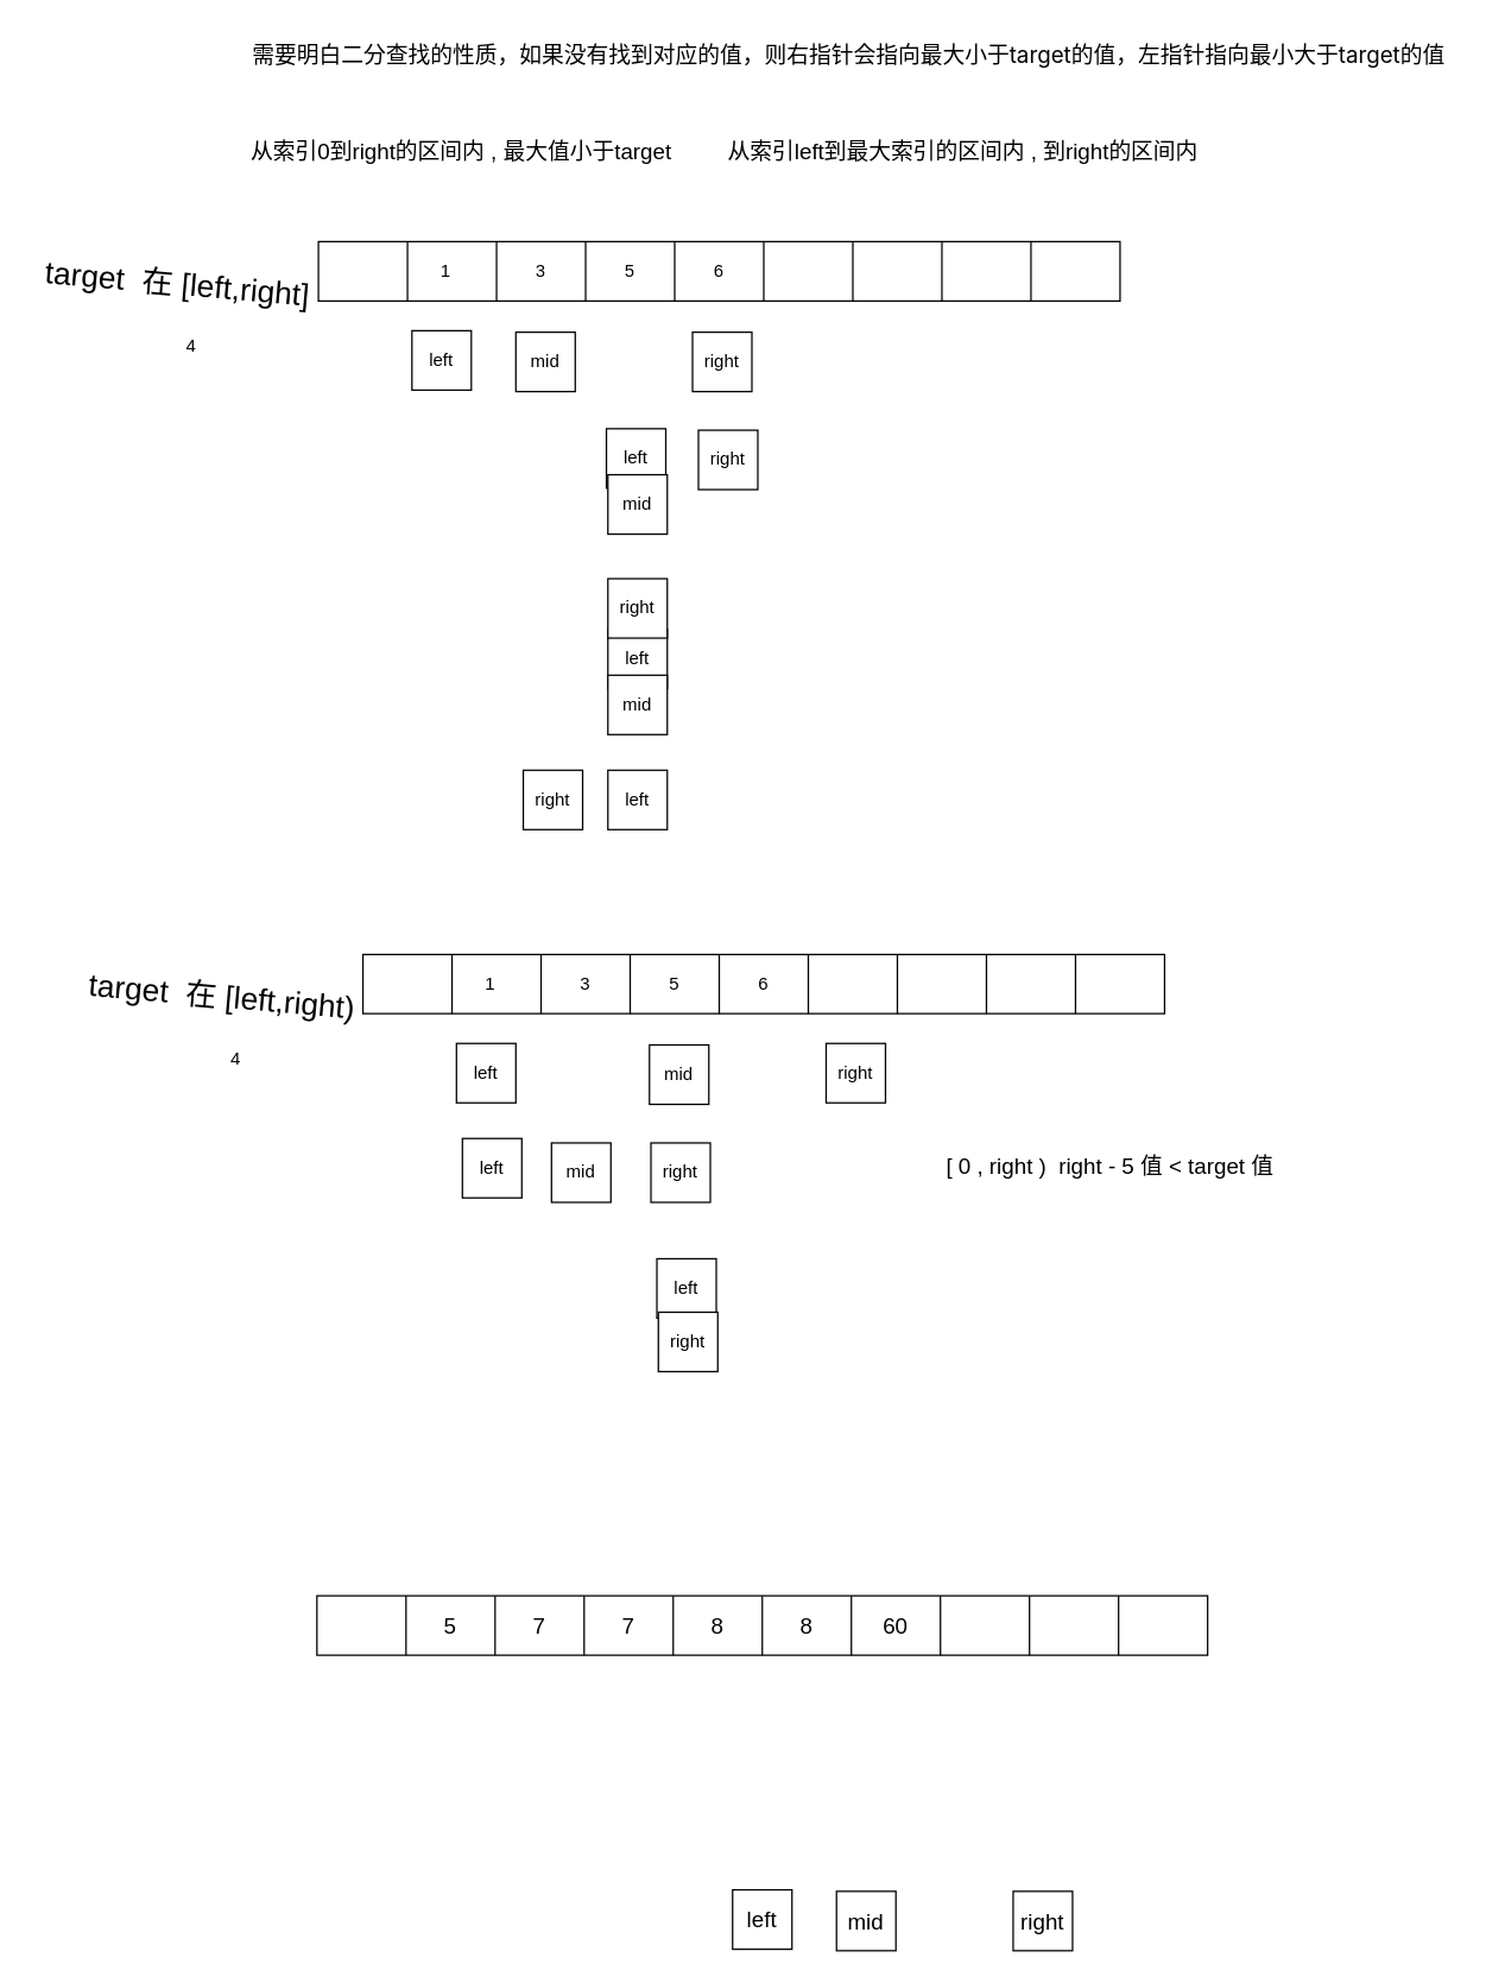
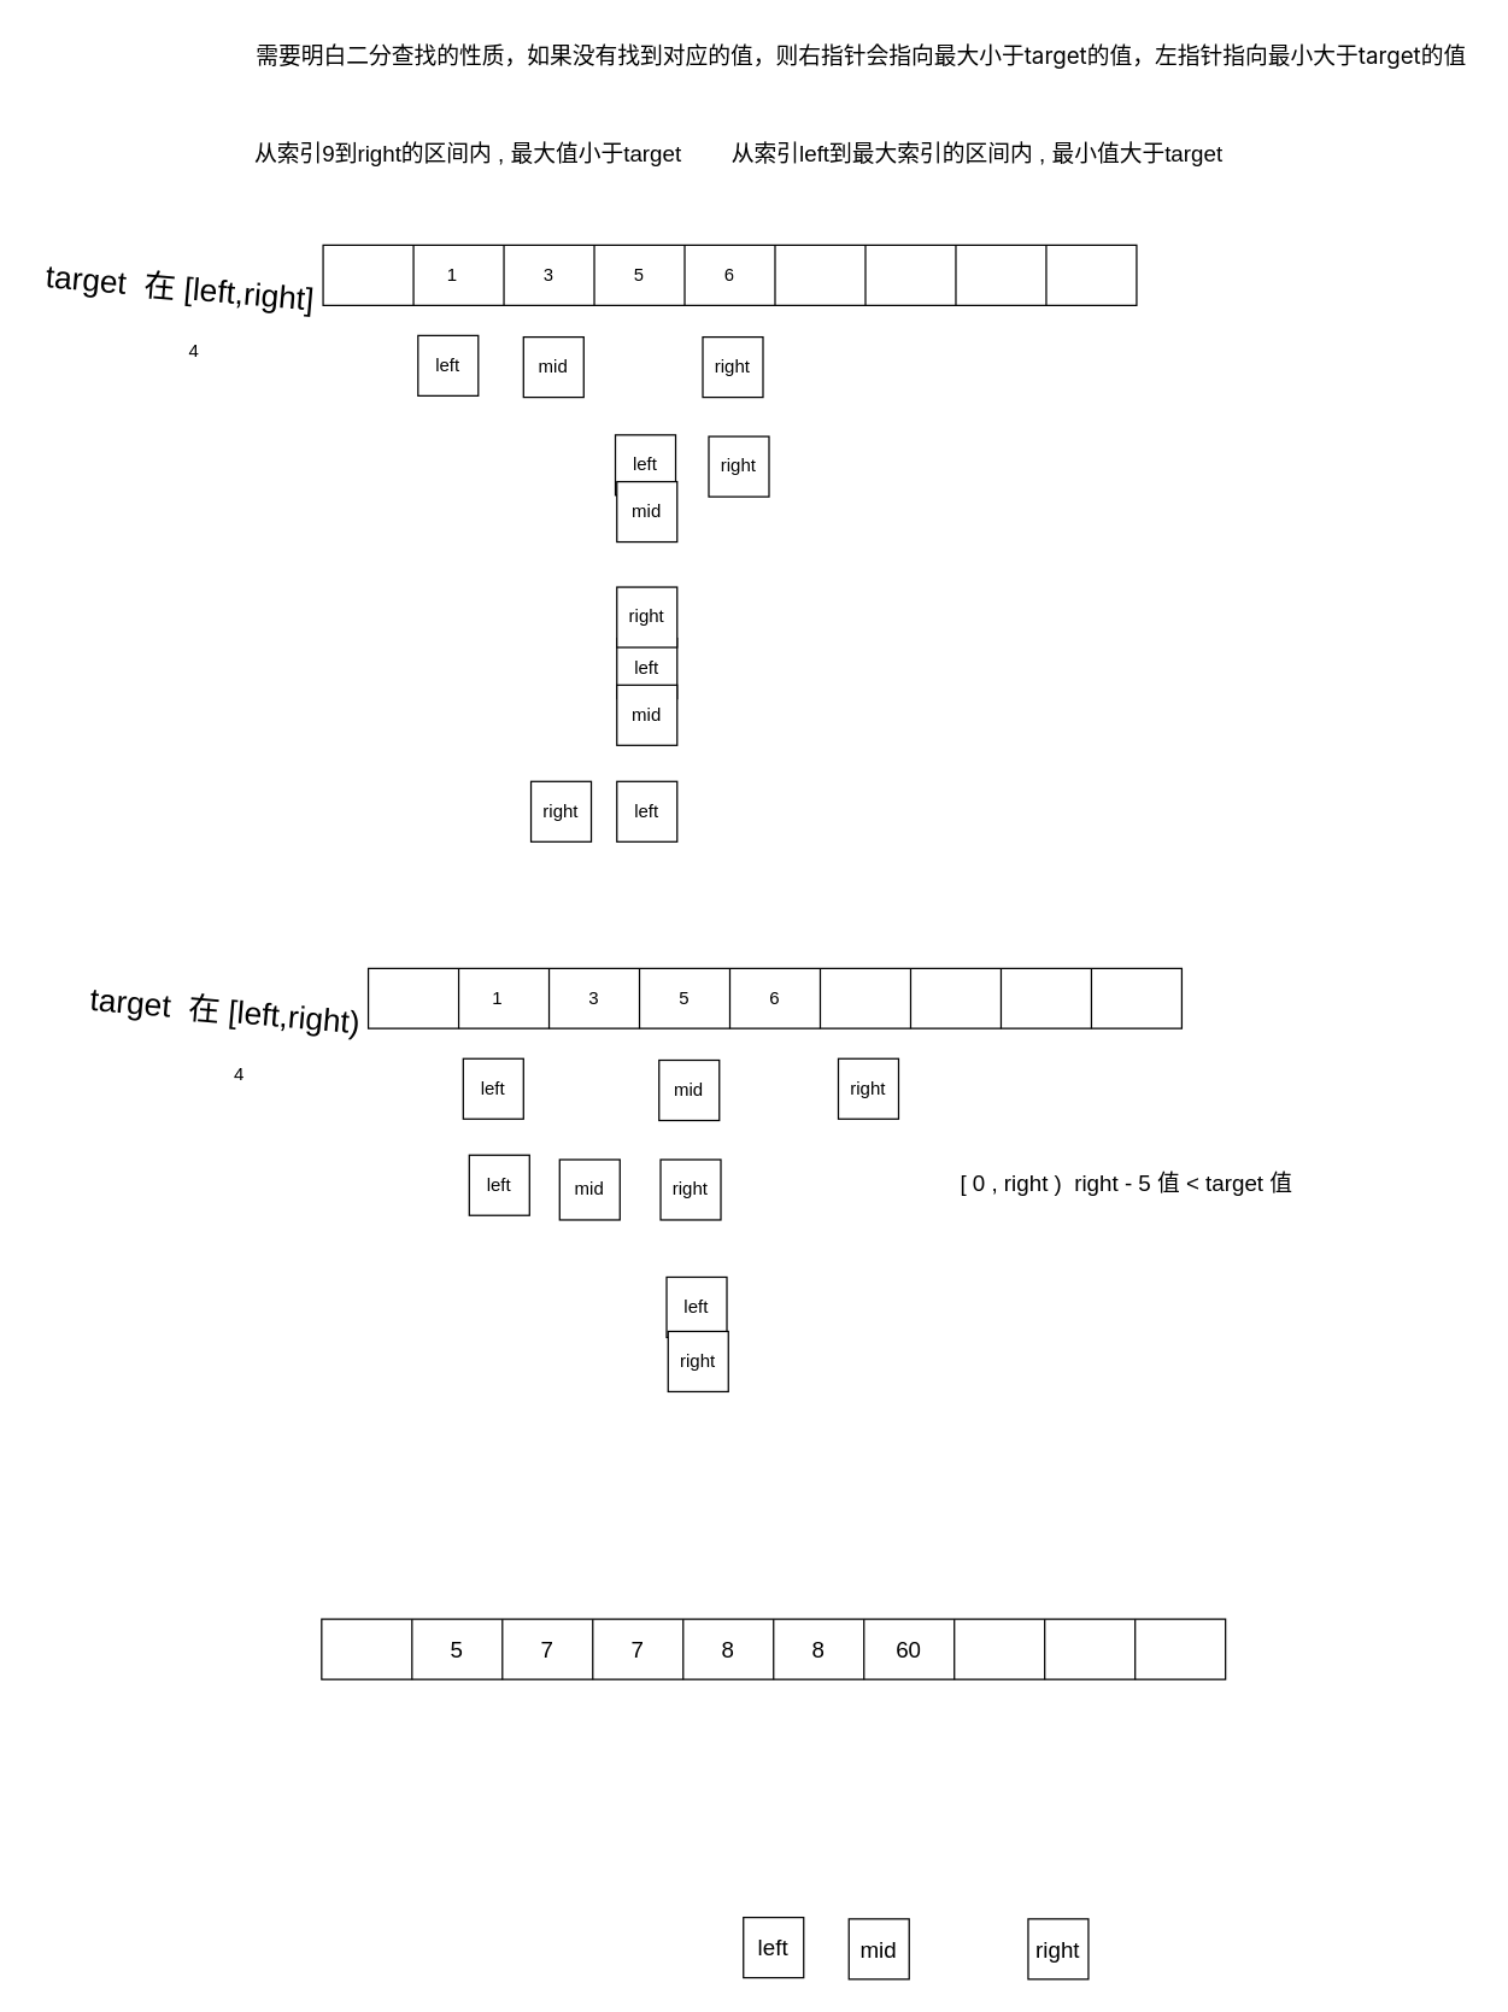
- <mxCell id="48" value="从索引0到right的区间内 , 最大值小于target" style="text;html=1;align=center;verticalAlign=middle;resizable=0;points=[];autosize=1;strokeColor=none;fillColor=none;fontSize=15;fontColor=#000000;" vertex="1" parent="1"><mxGeometry x="159" y="86" width="301" height="30" as="geometry" /></mxCell>
+ <mxCell id="48" value="从索引9到right的区间内 , 最大值小于target" style="text;html=1;align=center;verticalAlign=middle;resizable=0;points=[];autosize=1;strokeColor=none;fillColor=none;fontSize=15;fontColor=#000000;" vertex="1" parent="1"><mxGeometry x="159" y="86" width="301" height="30" as="geometry" /></mxCell>
- <mxCell id="49" value="从索引left到最大索引的区间内 , 到right的区间内" style="text;html=1;align=center;verticalAlign=middle;resizable=0;points=[];autosize=1;strokeColor=none;fillColor=none;fontSize=15;fontColor=#000000;" vertex="1" parent="1"><mxGeometry x="476" y="86" width="344" height="30" as="geometry" /></mxCell>
+ <mxCell id="49" value="从索引left到最大索引的区间内 , 最小值大于target" style="text;html=1;align=center;verticalAlign=middle;resizable=0;points=[];autosize=1;strokeColor=none;fillColor=none;fontSize=15;fontColor=#000000;" vertex="1" parent="1"><mxGeometry x="476" y="86" width="344" height="30" as="geometry" /></mxCell>
